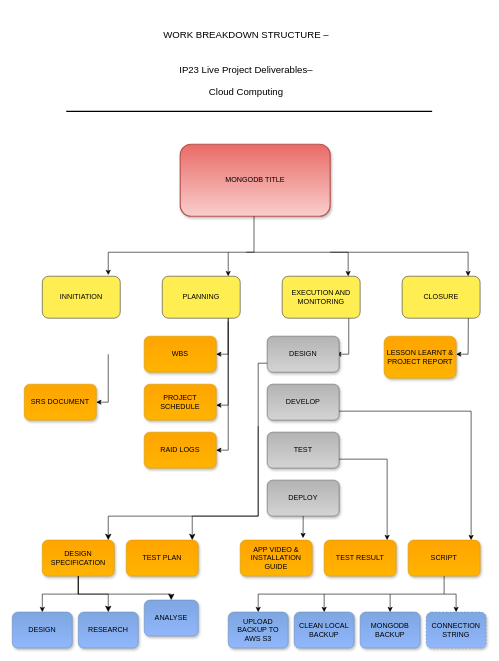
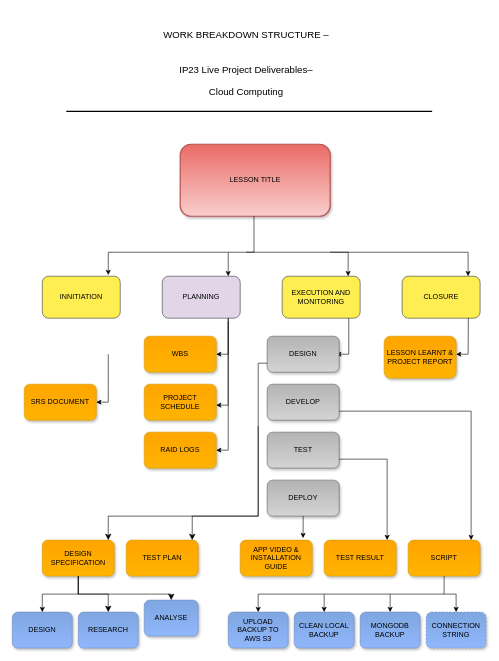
- <mxCell id="6" value="MONGODB TITLE" style="rounded=1;whiteSpace=wrap;html=1;shadow=1;glass=0;labelBackgroundColor=none;labelBorderColor=none;gradientDirection=north;strokeWidth=2;fillColor=#f8cecc;strokeColor=#b85450;gradientColor=#ea6b66;" parent="1" vertex="1"><mxGeometry x="300" y="240" width="250" height="120" as="geometry" /></mxCell>
+ <mxCell id="6" value="LESSON TITLE" style="rounded=1;whiteSpace=wrap;html=1;shadow=1;glass=0;labelBackgroundColor=none;labelBorderColor=none;gradientDirection=north;strokeWidth=2;fillColor=#f8cecc;strokeColor=#b85450;gradientColor=#ea6b66;" parent="1" vertex="1"><mxGeometry x="300" y="240" width="250" height="120" as="geometry" /></mxCell>
- <mxCell id="4" value="PLANNING" style="whiteSpace=wrap;html=1;rounded=1;fillColor=#FFEE52;strokeColor=#36393d;gradientDirection=north;" parent="1" vertex="1"><mxGeometry x="270" y="460" width="130" height="70" as="geometry" /></mxCell>
+ <mxCell id="4" value="PLANNING" style="whiteSpace=wrap;html=1;rounded=1;fillColor=#e1d5e7;strokeColor=#36393d;gradientDirection=north;" parent="1" vertex="1"><mxGeometry x="270" y="460" width="130" height="70" as="geometry" /></mxCell>
